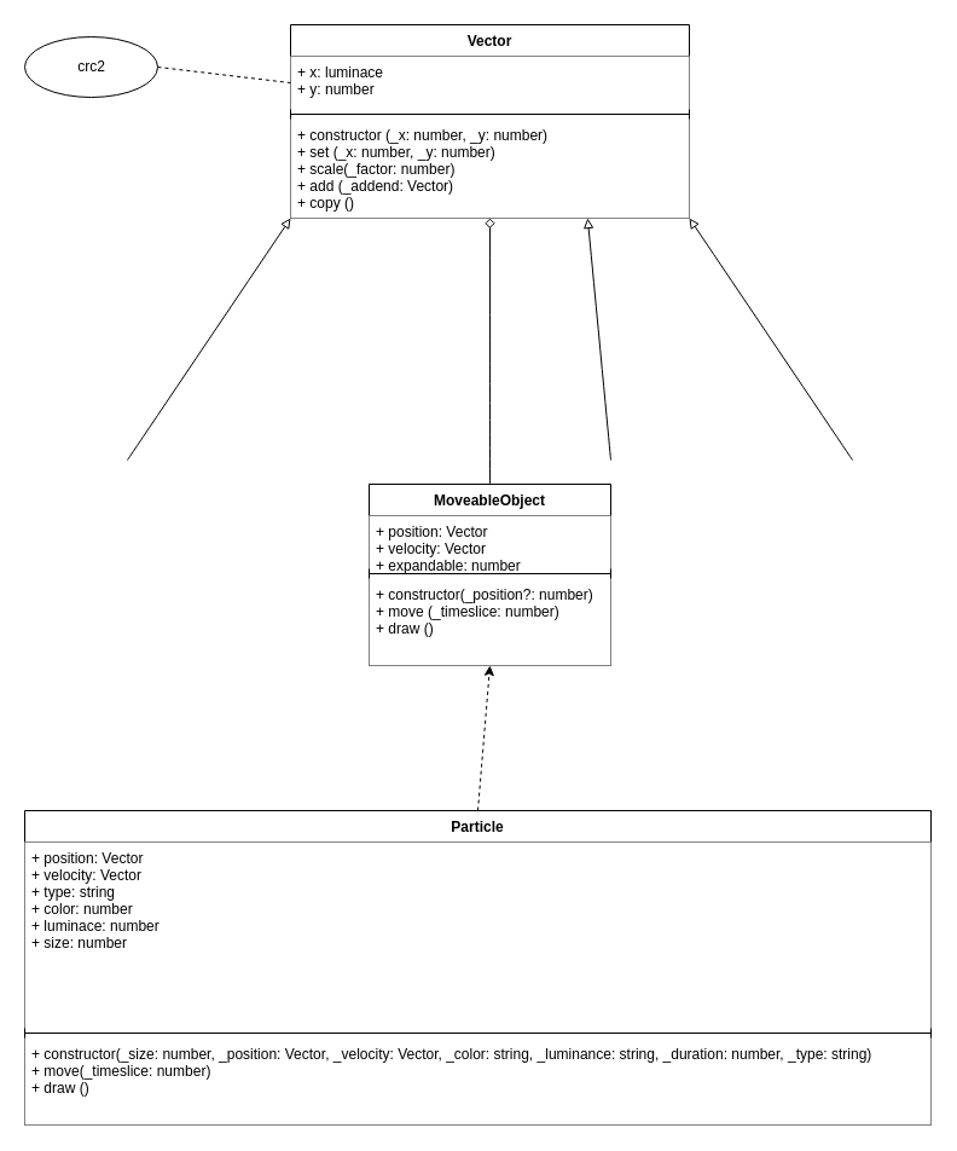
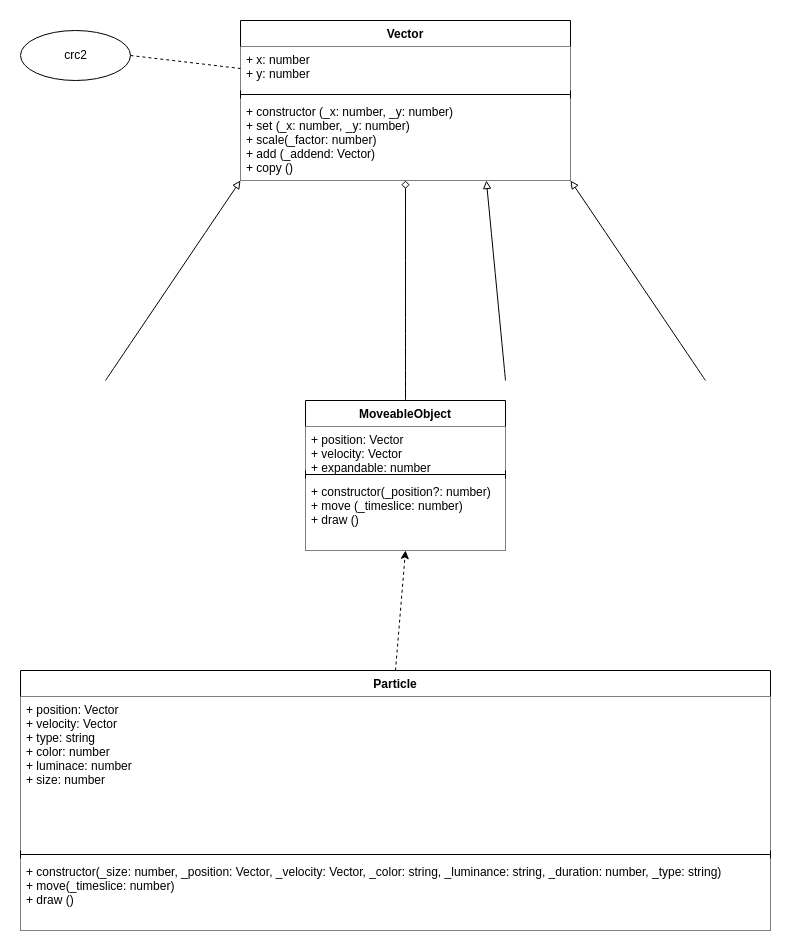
- <mxCell id="3" value="+ x: luminace&#10;+ y: number" style="text;strokeColor=none;align=left;verticalAlign=top;spacingLeft=4;spacingRight=4;overflow=hidden;rotatable=0;points=[[0,0.5],[1,0.5]];portConstraint=eastwest;fillColor=#ffffff;" parent="2" vertex="1"><mxGeometry y="26" width="330" height="44" as="geometry" /></mxCell>
+ <mxCell id="3" value="+ x: number&#10;+ y: number" style="text;strokeColor=none;align=left;verticalAlign=top;spacingLeft=4;spacingRight=4;overflow=hidden;rotatable=0;points=[[0,0.5],[1,0.5]];portConstraint=eastwest;fillColor=#ffffff;" parent="2" vertex="1"><mxGeometry y="26" width="330" height="44" as="geometry" /></mxCell>
